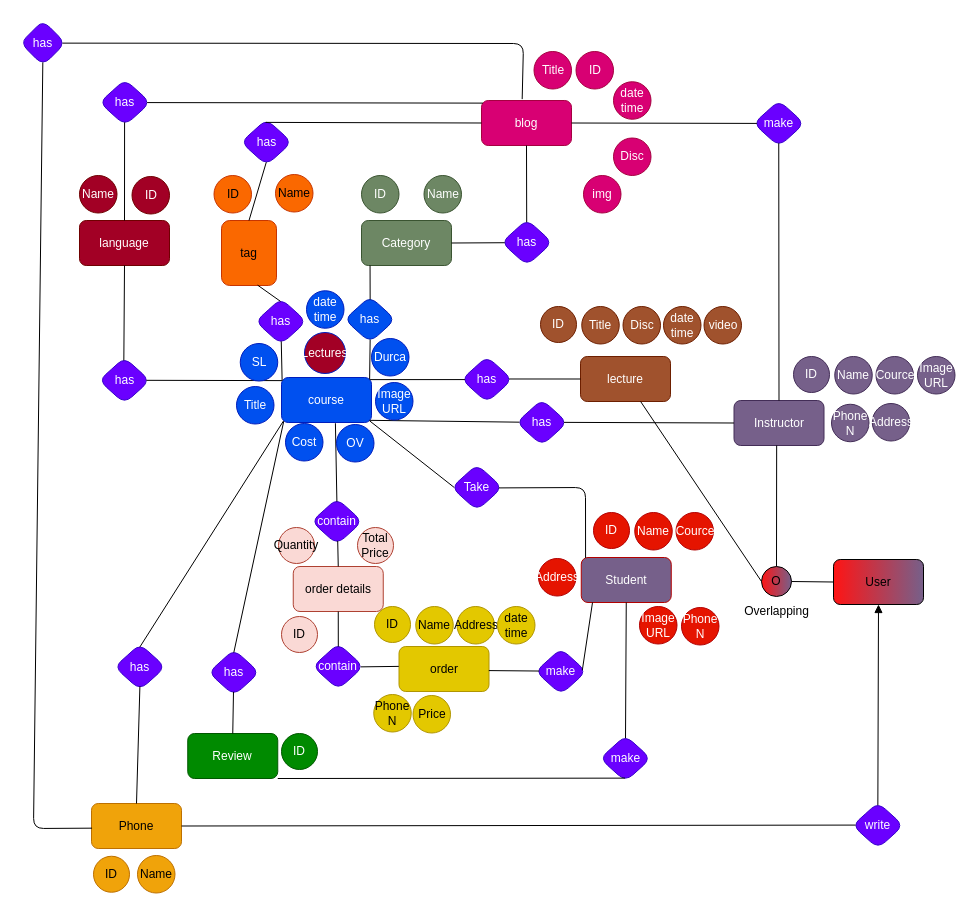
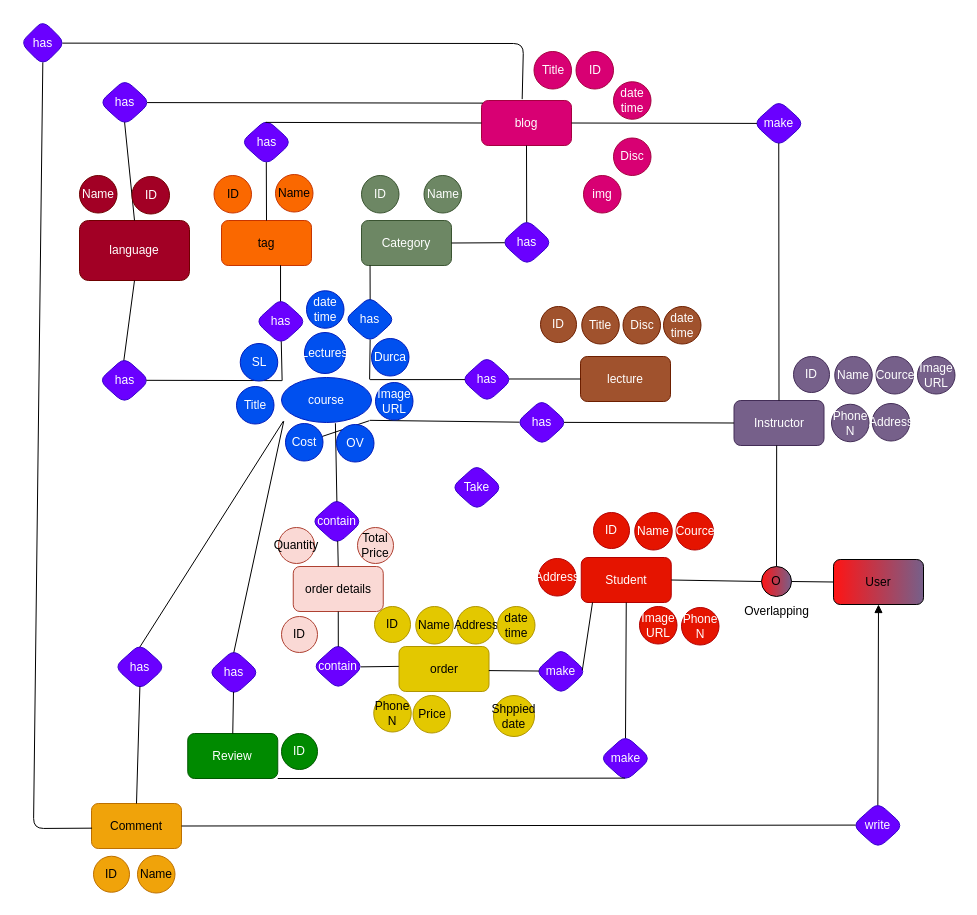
- <mxCell id="4" value="language" style="rounded=1;whiteSpace=wrap;html=1;fillColor=#a20025;fontColor=#ffffff;strokeColor=#6F0000;" parent="1" vertex="1"><mxGeometry x="79" y="220" width="90" height="45" as="geometry" /></mxCell>
+ <mxCell id="4" value="language" style="rounded=1;whiteSpace=wrap;html=1;fillColor=#a20025;fontColor=#ffffff;strokeColor=#6F0000;" parent="1" vertex="1"><mxGeometry x="79" y="220" width="110" height="60" as="geometry" /></mxCell>
- <mxCell id="3" value="tag" style="rounded=1;whiteSpace=wrap;html=1;fillColor=#fa6800;fontColor=#000000;strokeColor=#C73500;" parent="1" vertex="1"><mxGeometry x="221" y="220" width="55" height="65" as="geometry" /></mxCell>
+ <mxCell id="3" value="tag" style="rounded=1;whiteSpace=wrap;html=1;fillColor=#fa6800;fontColor=#000000;strokeColor=#C73500;" parent="1" vertex="1"><mxGeometry x="221" y="220" width="90" height="45" as="geometry" /></mxCell>
- <mxCell id="78" value="video" style="ellipse;whiteSpace=wrap;html=1;aspect=fixed;fillStyle=solid;rounded=1;fillColor=#a0522d;fontColor=#ffffff;strokeColor=#6D1F00;" parent="1" vertex="1"><mxGeometry x="703.5" y="306" width="37.5" height="37.5" as="geometry" /></mxCell>
- <mxCell id="92" value="Lectures" style="ellipse;whiteSpace=wrap;html=1;aspect=fixed;fillStyle=solid;rounded=1;fillColor=#a20025;fontColor=#ffffff;strokeColor=#001DBC;" vertex="1" parent="1"><mxGeometry x="304" y="332" width="41" height="41" as="geometry" /></mxCell>
+ <mxCell id="92" value="Lectures" style="ellipse;whiteSpace=wrap;html=1;aspect=fixed;fillStyle=solid;rounded=1;fillColor=#0050ef;fontColor=#ffffff;strokeColor=#001DBC;" vertex="1" parent="1"><mxGeometry x="304" y="332" width="41" height="41" as="geometry" /></mxCell>
- <mxCell id="8" value="course" style="rounded=1;whiteSpace=wrap;html=1;fillColor=#0050ef;fontColor=#ffffff;strokeColor=#001DBC;" parent="1" vertex="1"><mxGeometry x="281" y="377" width="90" height="45" as="geometry" /></mxCell>
+ <mxCell id="8" value="course" style="ellipse;whiteSpace=wrap;html=1;fillColor=#0050ef;fontColor=#ffffff;strokeColor=#001DBC;" parent="1" vertex="1"><mxGeometry x="281" y="377" width="90" height="45" as="geometry" /></mxCell>
- <mxCell id="54" value="" style="endArrow=none;html=1;rounded=1;exitX=0.977;exitY=0.96;exitDx=0;exitDy=0;entryX=0.054;entryY=0.5;entryDx=0;entryDy=0;exitPerimeter=0;entryPerimeter=0;" parent="1" source="8" target="46" edge="1"><mxGeometry width="50" height="50" relative="1" as="geometry"><mxPoint x="416" y="452" as="sourcePoint" /><mxPoint x="508" y="482" as="targetPoint" /></mxGeometry></mxCell>
+ <mxCell id="54" value="" style="endArrow=none;html=1;rounded=1;exitX=0.977;exitY=0.96;exitDx=0;exitDy=0;exitPerimeter=0;" parent="1" source="8" target="90" edge="1"><mxGeometry width="50" height="50" relative="1" as="geometry"><mxPoint x="416" y="452" as="sourcePoint" /><mxPoint x="508" y="482" as="targetPoint" /></mxGeometry></mxCell>
- <mxCell id="51" value="" style="endArrow=none;html=1;rounded=1;exitX=0.048;exitY=0.01;exitDx=0;exitDy=0;exitPerimeter=0;entryX=0.928;entryY=0.509;entryDx=0;entryDy=0;entryPerimeter=0;" parent="1" source="40" target="46" edge="1"><mxGeometry width="50" height="50" relative="1" as="geometry"><mxPoint x="386" y="602" as="sourcePoint" /><mxPoint x="568" y="501" as="targetPoint" /><Array as="points"><mxPoint x="585" y="487" /></Array></mxGeometry></mxCell>
- <mxCell id="41" value="" style="endArrow=none;html=1;rounded=1;exitX=0;exitY=0.5;exitDx=0;exitDy=0;" parent="1" source="38" target="9" edge="1"><mxGeometry width="50" height="50" relative="1" as="geometry"><mxPoint x="746" y="617" as="sourcePoint" /><mxPoint x="821" y="662" as="targetPoint" /></mxGeometry></mxCell>
+ <mxCell id="41" value="" style="endArrow=none;html=1;rounded=1;exitX=0;exitY=0.5;exitDx=0;exitDy=0;entryX=1;entryY=0.5;entryDx=0;entryDy=0;" parent="1" source="38" target="40" edge="1"><mxGeometry width="50" height="50" relative="1" as="geometry"><mxPoint x="746" y="617" as="sourcePoint" /><mxPoint x="821" y="662" as="targetPoint" /></mxGeometry></mxCell>
- <mxCell id="40" value="Student" style="rounded=1;whiteSpace=wrap;html=1;fillColor=#76608a;fontColor=#ffffff;strokeColor=#B20000;" parent="1" vertex="1"><mxGeometry x="580.75" y="557" width="90" height="45" as="geometry" /></mxCell>
+ <mxCell id="40" value="Student" style="rounded=1;whiteSpace=wrap;html=1;fillColor=#e51400;fontColor=#ffffff;strokeColor=#B20000;" parent="1" vertex="1"><mxGeometry x="580.75" y="557" width="90" height="45" as="geometry" /></mxCell>
+ <mxCell id="119" value="Shppied&lt;br&gt;date" style="ellipse;whiteSpace=wrap;html=1;aspect=fixed;fillStyle=solid;rounded=1;fillColor=#e3c800;fontColor=#000000;strokeColor=#B09500;" vertex="1" parent="1"><mxGeometry x="493" y="695" width="41" height="41" as="geometry" /></mxCell>
- <mxCell id="7" value="Phone" style="rounded=1;whiteSpace=wrap;html=1;fillColor=#f0a30a;fontColor=#000000;strokeColor=#BD7000;" parent="1" vertex="1"><mxGeometry x="91" y="803" width="90" height="45" as="geometry" /></mxCell>
+ <mxCell id="7" value="Comment" style="rounded=1;whiteSpace=wrap;html=1;fillColor=#f0a30a;fontColor=#000000;strokeColor=#BD7000;" parent="1" vertex="1"><mxGeometry x="91" y="803" width="90" height="45" as="geometry" /></mxCell>
